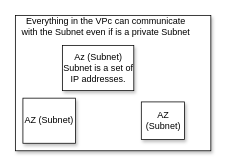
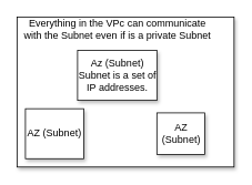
- <mxCell id="5" value="Az (Subnet)&lt;br&gt;Subnet is a set of IP addresses." style="whiteSpace=wrap;html=1;shadow=1;" parent="1" vertex="1"><mxGeometry x="82.5" y="60" width="95" height="60" as="geometry" /></mxCell>
+ <mxCell id="5" value="Az (Subnet)&lt;br&gt;Subnet is a set of IP addresses." style="whiteSpace=wrap;html=1;shadow=1;" parent="1" vertex="1"><mxGeometry x="92.5" y="60" width="95" height="60" as="geometry" /></mxCell>
